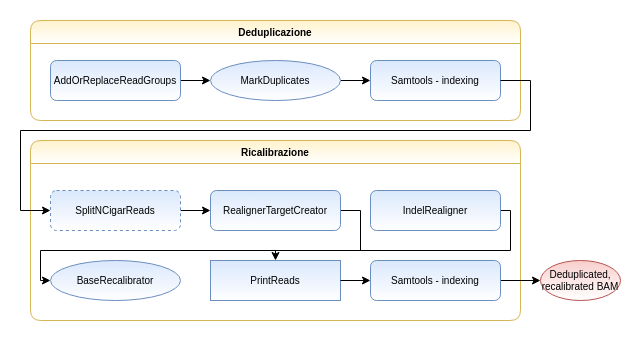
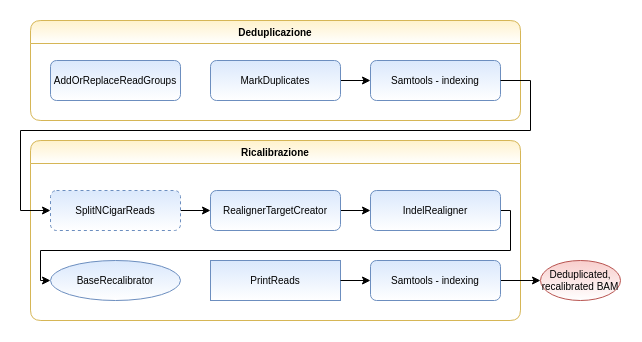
- <mxCell id="15" style="edgeStyle=orthogonalEdgeStyle;rounded=0;orthogonalLoop=1;jettySize=auto;html=1;exitX=1;exitY=0.5;exitDx=0;exitDy=0;entryX=0;entryY=0.5;entryDx=0;entryDy=0;fontSize=10;" edge="1" parent="12" source="16" target="14"><mxGeometry relative="1" as="geometry" /></mxCell>
- <mxCell id="14" value="MarkDuplicates" style="ellipse;whiteSpace=wrap;html=1;fontSize=10;fillColor=#dae8fc;strokeColor=#6c8ebf;gradientColor=#ffffff;" vertex="1" parent="12"><mxGeometry x="180" y="40" width="130" height="40" as="geometry" /></mxCell>
+ <mxCell id="14" value="MarkDuplicates" style="rounded=1;whiteSpace=wrap;html=1;fontSize=10;fillColor=#dae8fc;strokeColor=#6c8ebf;gradientColor=#ffffff;" vertex="1" parent="12"><mxGeometry x="180" y="40" width="130" height="40" as="geometry" /></mxCell>
- <mxCell id="5" style="edgeStyle=orthogonalEdgeStyle;rounded=0;orthogonalLoop=1;jettySize=auto;html=1;exitX=1;exitY=0.5;exitDx=0;exitDy=0;fontSize=10;" edge="1" parent="2" source="6" target="10"><mxGeometry relative="1" as="geometry" /></mxCell>
+ <mxCell id="5" style="edgeStyle=orthogonalEdgeStyle;rounded=0;orthogonalLoop=1;jettySize=auto;html=1;exitX=1;exitY=0.5;exitDx=0;exitDy=0;entryX=0;entryY=0.5;entryDx=0;entryDy=0;fontSize=10;" edge="1" parent="2" source="6" target="8"><mxGeometry relative="1" as="geometry" /></mxCell>
